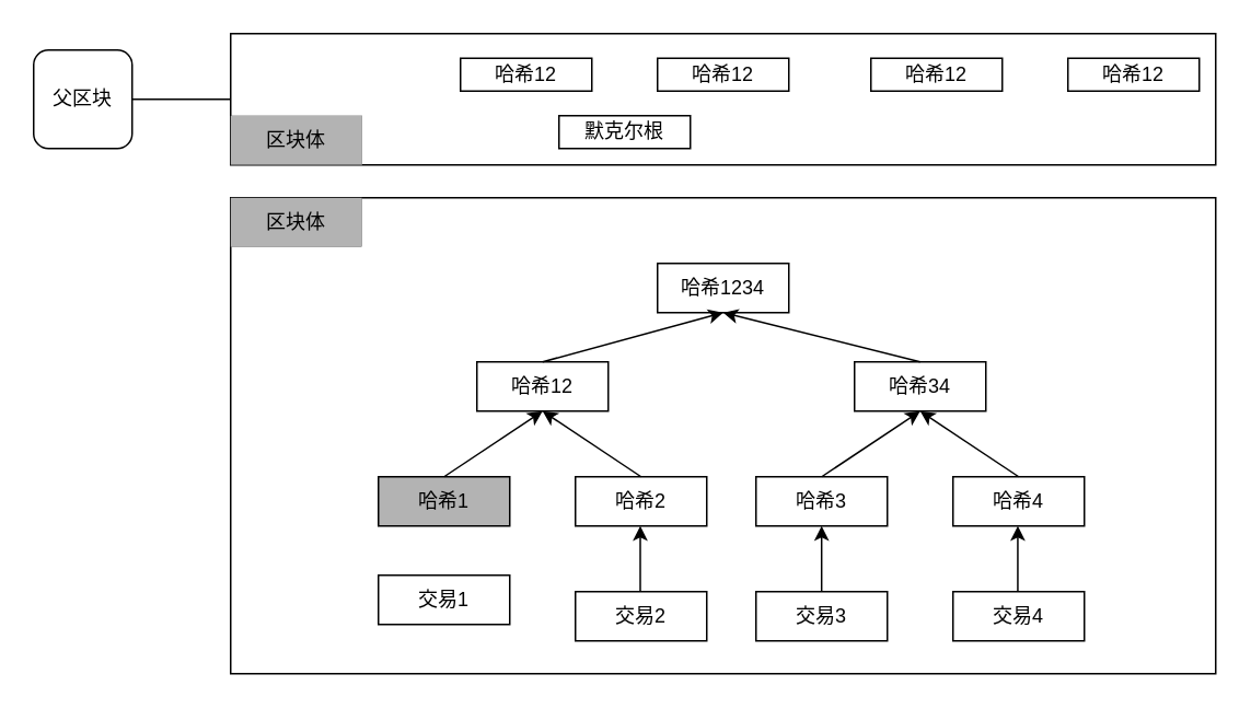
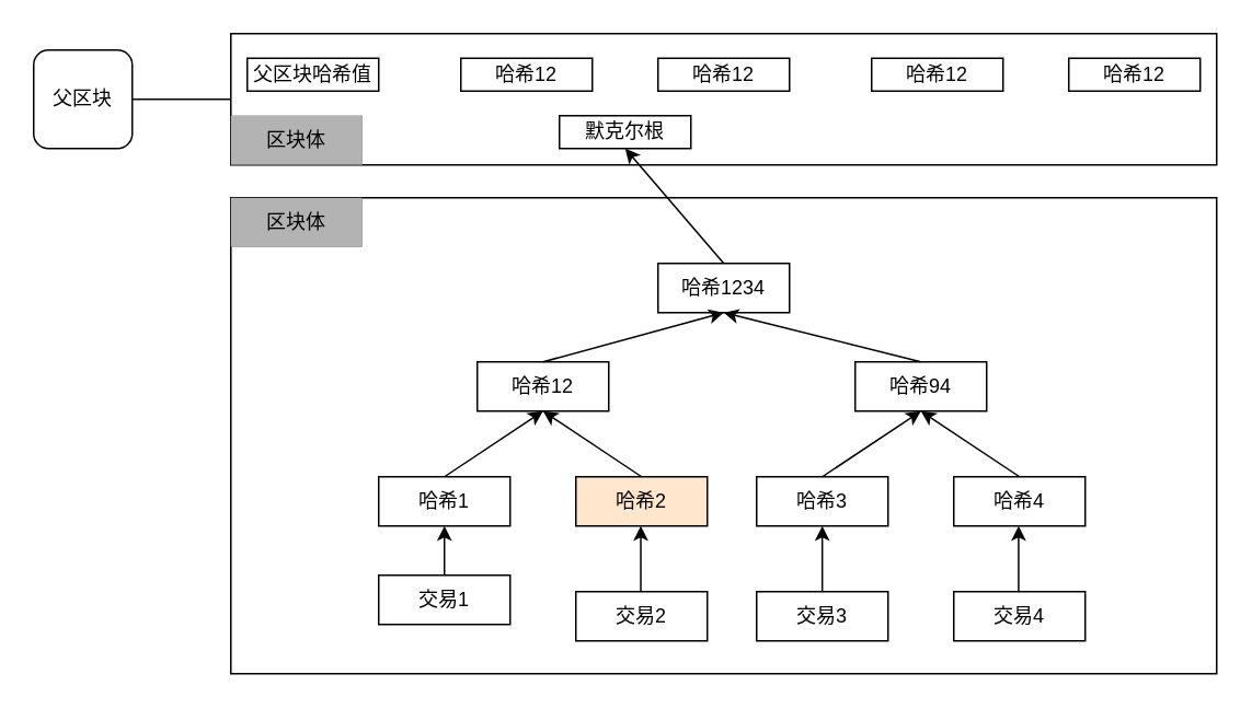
+ <mxCell id="26" value="父区块哈希值" style="rounded=0;whiteSpace=wrap;html=1;strokeWidth=1;fillColor=#FFFFFF;" vertex="1" parent="1"><mxGeometry x="150" y="35" width="80" height="20" as="geometry" /></mxCell>
+ <mxCell id="35" value="" style="endArrow=classic;html=1;entryX=0.5;entryY=1;entryDx=0;entryDy=0;exitX=0.5;exitY=0;exitDx=0;exitDy=0;" edge="1" parent="1" source="3" target="32"><mxGeometry width="50" height="50" relative="1" as="geometry"><mxPoint x="380" y="190" as="sourcePoint" /><mxPoint x="430" y="140" as="targetPoint" /></mxGeometry></mxCell>
- <mxCell id="5" value="哈希34" style="rounded=0;whiteSpace=wrap;html=1;strokeWidth=1;fillColor=#FFFFFF;" parent="1" vertex="1"><mxGeometry x="520" y="220" width="80" height="30" as="geometry" /></mxCell>
+ <mxCell id="5" value="哈希94" style="rounded=0;whiteSpace=wrap;html=1;strokeWidth=1;fillColor=#FFFFFF;" parent="1" vertex="1"><mxGeometry x="520" y="220" width="80" height="30" as="geometry" /></mxCell>
- <mxCell id="6" value="哈希1" style="rounded=0;whiteSpace=wrap;html=1;strokeWidth=1;fillColor=#b3b3b3;" parent="1" vertex="1"><mxGeometry x="230" y="290" width="80" height="30" as="geometry" /></mxCell>
+ <mxCell id="6" value="哈希1" style="rounded=0;whiteSpace=wrap;html=1;strokeWidth=1;fillColor=#FFFFFF;" parent="1" vertex="1"><mxGeometry x="230" y="290" width="80" height="30" as="geometry" /></mxCell>
- <mxCell id="7" value="哈希2" style="rounded=0;whiteSpace=wrap;html=1;strokeWidth=1;fillColor=#FFFFFF;" parent="1" vertex="1"><mxGeometry x="350" y="290" width="80" height="30" as="geometry" /></mxCell>
+ <mxCell id="7" value="哈希2" style="rounded=0;whiteSpace=wrap;html=1;strokeWidth=1;fillColor=#ffe6cc;" parent="1" vertex="1"><mxGeometry x="350" y="290" width="80" height="30" as="geometry" /></mxCell>
+ <mxCell id="20" value="" style="endArrow=classic;html=1;entryX=0.5;entryY=1;entryDx=0;entryDy=0;exitX=0.5;exitY=0;exitDx=0;exitDy=0;" parent="1" source="8" target="6" edge="1"><mxGeometry width="50" height="50" relative="1" as="geometry"><mxPoint x="250" y="400" as="sourcePoint" /><mxPoint x="300" y="350" as="targetPoint" /></mxGeometry></mxCell>
